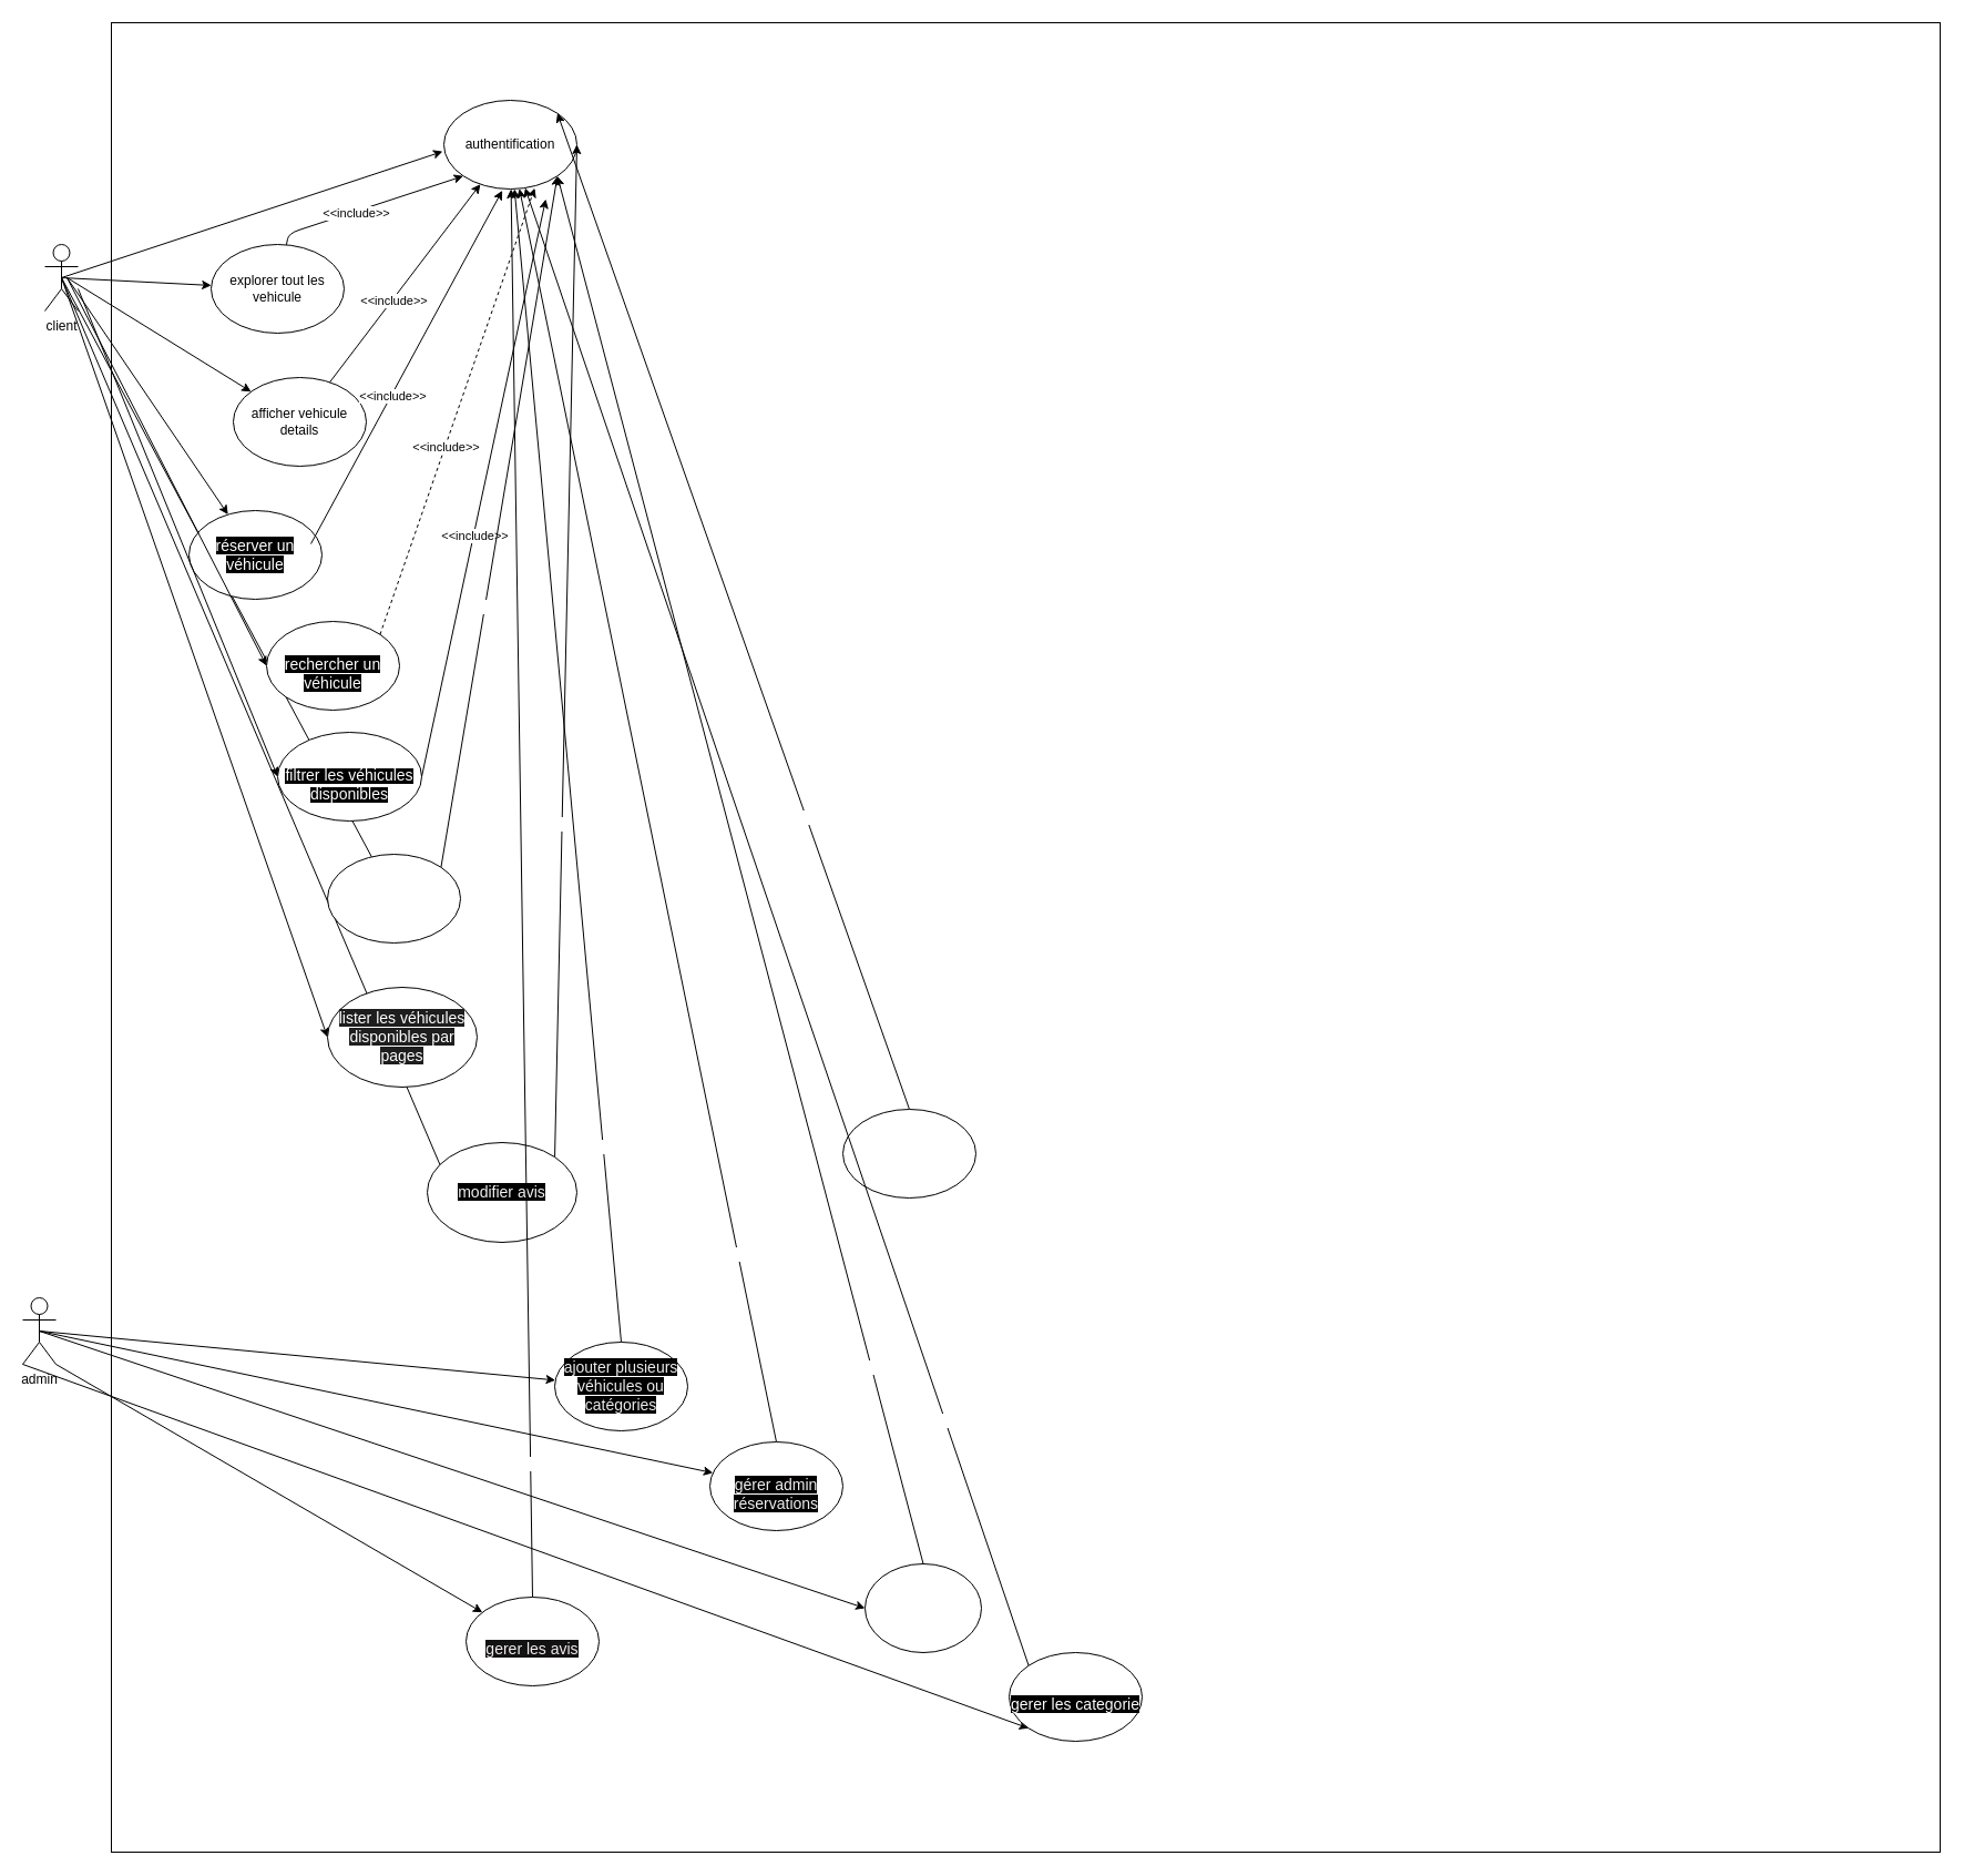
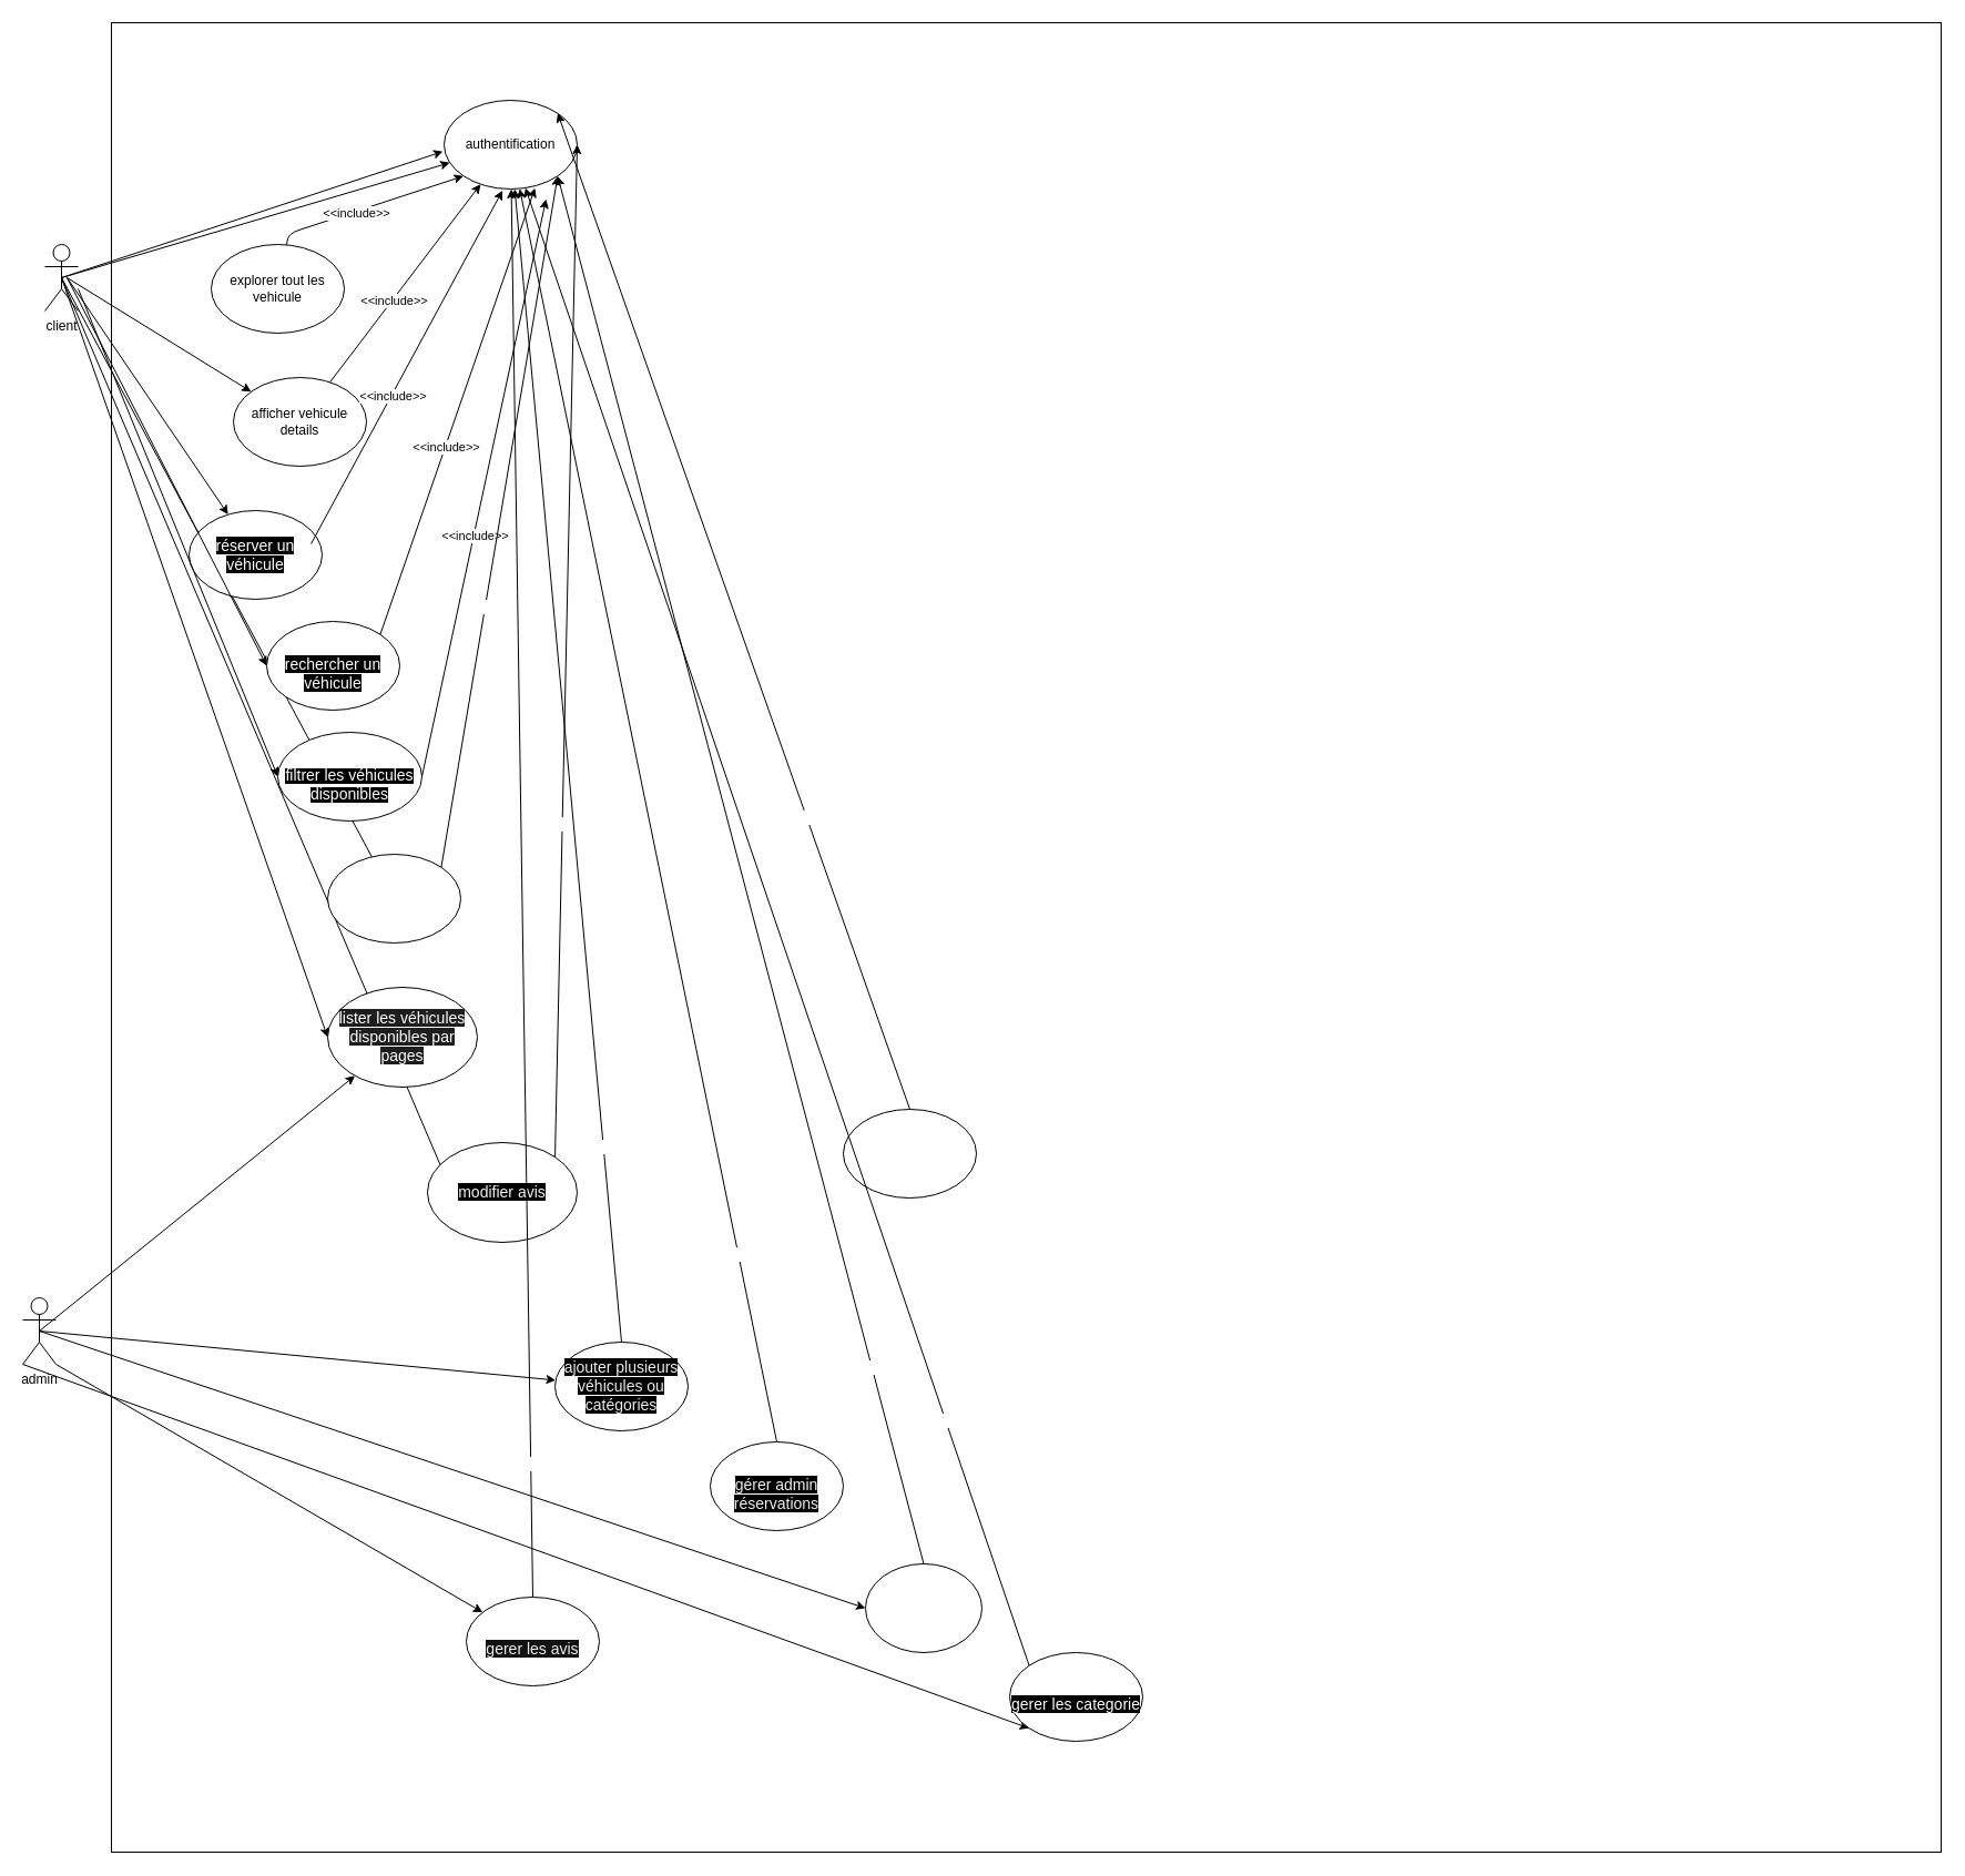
- <mxCell id="16" value="" style="endArrow=classic;html=1;exitX=0.5;exitY=0.5;exitDx=0;exitDy=0;exitPerimeter=0;" edge="1" parent="1" source="6" target="15"><mxGeometry width="50" height="50" relative="1" as="geometry"><mxPoint x="180" y="290" as="sourcePoint" /><mxPoint x="230" y="240" as="targetPoint" /></mxGeometry></mxCell>
+ <mxCell id="16" value="" style="endArrow=classic;html=1;exitX=0.5;exitY=0.5;exitDx=0;exitDy=0;exitPerimeter=0;" edge="1" parent="1" source="6" target="13"><mxGeometry width="50" height="50" relative="1" as="geometry"><mxPoint x="180" y="290" as="sourcePoint" /><mxPoint x="230" y="240" as="targetPoint" /></mxGeometry></mxCell>
- <mxCell id="29" value="" style="endArrow=classic;html=1;exitX=1;exitY=0;exitDx=0;exitDy=0;entryX=0.683;entryY=0.989;entryDx=0;entryDy=0;entryPerimeter=0;dashed=1;" edge="1" parent="1" source="27" target="13"><mxGeometry width="50" height="50" relative="1" as="geometry"><mxPoint x="280.04" y="460" as="sourcePoint" /><mxPoint x="418.939" y="184.223" as="targetPoint" /><Array as="points" /></mxGeometry></mxCell>
+ <mxCell id="29" value="" style="endArrow=classic;html=1;exitX=1;exitY=0;exitDx=0;exitDy=0;entryX=0.683;entryY=0.989;entryDx=0;entryDy=0;entryPerimeter=0;" edge="1" parent="1" source="27" target="13"><mxGeometry width="50" height="50" relative="1" as="geometry"><mxPoint x="280.04" y="460" as="sourcePoint" /><mxPoint x="418.939" y="184.223" as="targetPoint" /><Array as="points" /></mxGeometry></mxCell>
- <mxCell id="8" style="edgeStyle=none;html=1;exitX=0.5;exitY=0.5;exitDx=0;exitDy=0;exitPerimeter=0;fontColor=#FFFFFF;" edge="1" parent="1" source="12" target="50"><mxGeometry relative="1" as="geometry" /></mxCell>
+ <mxCell id="8" style="edgeStyle=none;html=1;exitX=0.5;exitY=0.5;exitDx=0;exitDy=0;exitPerimeter=0;fontColor=#FFFFFF;" edge="1" parent="1" source="12" target="38"><mxGeometry relative="1" as="geometry" /></mxCell>
